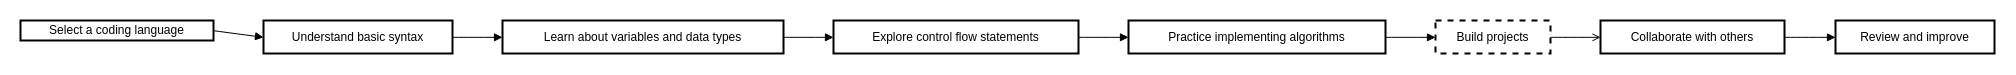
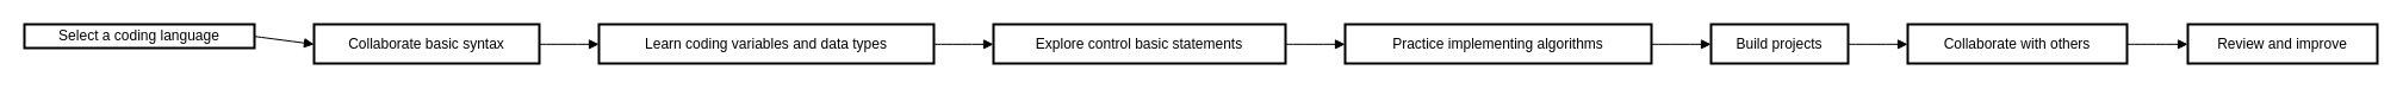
- <mxCell id="7" value="Build projects" style="whiteSpace=wrap;strokeWidth=2;dashed=1;" vertex="1" parent="1"><mxGeometry x="1435" width="115" height="33" as="geometry" y="20" /></mxCell>
+ <mxCell id="7" value="Build projects" style="whiteSpace=wrap;strokeWidth=2;" vertex="1" parent="1"><mxGeometry x="1435" width="115" height="33" as="geometry" y="20" /></mxCell>
- <mxCell id="15" value="" style="curved=1;startArrow=none;endArrow=open;exitX=1;exitY=0.51;entryX=0;entryY=0.51;" edge="1" parent="1" source="7" target="8"><mxGeometry relative="1" as="geometry"><Array as="points" /></mxGeometry></mxCell>
+ <mxCell id="15" value="" style="curved=1;startArrow=none;endArrow=block;exitX=1;exitY=0.51;entryX=0;entryY=0.51;" edge="1" parent="1" source="7" target="8"><mxGeometry relative="1" as="geometry"><Array as="points" /></mxGeometry></mxCell>
- <mxCell id="3" value="Understand basic syntax" style="whiteSpace=wrap;strokeWidth=2;" vertex="1" parent="1"><mxGeometry x="263" width="189" height="33" as="geometry" y="20" /></mxCell>
+ <mxCell id="3" value="Collaborate basic syntax" style="whiteSpace=wrap;strokeWidth=2;" vertex="1" parent="1"><mxGeometry x="263" width="189" height="33" as="geometry" y="20" /></mxCell>
- <mxCell id="4" value="Learn about variables and data types" style="whiteSpace=wrap;strokeWidth=2;" vertex="1" parent="1"><mxGeometry x="502" width="281" height="33" as="geometry" y="20" /></mxCell>
+ <mxCell id="4" value="Learn coding variables and data types" style="whiteSpace=wrap;strokeWidth=2;" vertex="1" parent="1"><mxGeometry x="502" width="281" height="33" as="geometry" y="20" /></mxCell>
- <mxCell id="5" value="Explore control flow statements" style="whiteSpace=wrap;strokeWidth=2;" vertex="1" parent="1"><mxGeometry x="833" width="245" height="33" as="geometry" y="20" /></mxCell>
+ <mxCell id="5" value="Explore control basic statements" style="whiteSpace=wrap;strokeWidth=2;" vertex="1" parent="1"><mxGeometry x="833" width="245" height="33" as="geometry" y="20" /></mxCell>
